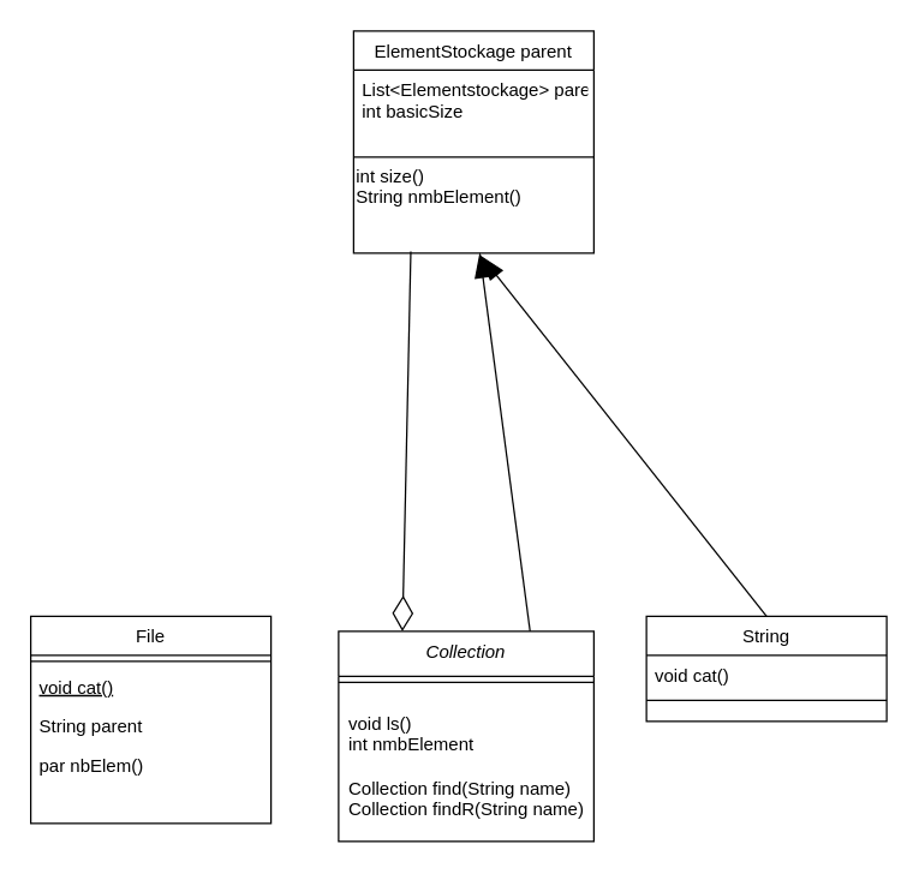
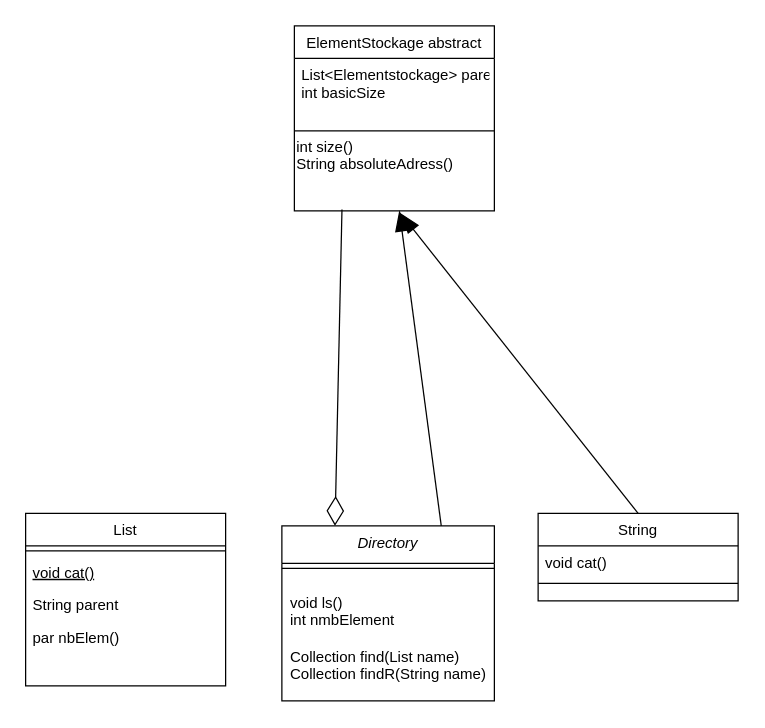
- <mxCell id="11" value="ElementStockage parent" style="swimlane;fontStyle=0;align=center;verticalAlign=top;childLayout=stackLayout;horizontal=1;startSize=26;horizontalStack=0;resizeParent=1;resizeLast=0;collapsible=1;marginBottom=0;rounded=0;shadow=0;strokeWidth=1;" vertex="1" parent="1"><mxGeometry x="235" y="20" width="160" height="148" as="geometry"><mxRectangle x="340" y="380" width="170" height="26" as="alternateBounds" /></mxGeometry></mxCell>
+ <mxCell id="11" value="ElementStockage abstract" style="swimlane;fontStyle=0;align=center;verticalAlign=top;childLayout=stackLayout;horizontal=1;startSize=26;horizontalStack=0;resizeParent=1;resizeLast=0;collapsible=1;marginBottom=0;rounded=0;shadow=0;strokeWidth=1;" vertex="1" parent="1"><mxGeometry x="235" y="20" width="160" height="148" as="geometry"><mxRectangle x="340" y="380" width="170" height="26" as="alternateBounds" /></mxGeometry></mxCell>
- <mxCell id="14" value="&lt;div align=&quot;left&quot;&gt;int size()&lt;br&gt;String nmbElement()&lt;/div&gt;&lt;div align=&quot;left&quot;&gt;&lt;br&gt;&lt;br&gt;&lt;/div&gt;" style="text;html=1;align=left;verticalAlign=middle;resizable=0;points=[];autosize=1;" vertex="1" parent="11"><mxGeometry y="88" width="160" height="60" as="geometry" /></mxCell>
+ <mxCell id="14" value="&lt;div align=&quot;left&quot;&gt;int size()&lt;br&gt;String absoluteAdress()&lt;/div&gt;&lt;div align=&quot;left&quot;&gt;&lt;br&gt;&lt;br&gt;&lt;/div&gt;" style="text;html=1;align=left;verticalAlign=middle;resizable=0;points=[];autosize=1;" vertex="1" parent="11"><mxGeometry y="88" width="160" height="60" as="geometry" /></mxCell>
- <mxCell id="6" value="File" style="swimlane;fontStyle=0;align=center;verticalAlign=top;childLayout=stackLayout;horizontal=1;startSize=26;horizontalStack=0;resizeParent=1;resizeLast=0;collapsible=1;marginBottom=0;rounded=0;shadow=0;strokeWidth=1;" parent="1" vertex="1"><mxGeometry x="20" y="410" width="160" height="138" as="geometry"><mxRectangle x="130" y="380" width="160" height="26" as="alternateBounds" /></mxGeometry></mxCell>
+ <mxCell id="6" value="List" style="swimlane;fontStyle=0;align=center;verticalAlign=top;childLayout=stackLayout;horizontal=1;startSize=26;horizontalStack=0;resizeParent=1;resizeLast=0;collapsible=1;marginBottom=0;rounded=0;shadow=0;strokeWidth=1;" parent="1" vertex="1"><mxGeometry x="20" y="410" width="160" height="138" as="geometry"><mxRectangle x="130" y="380" width="160" height="26" as="alternateBounds" /></mxGeometry></mxCell>
- <mxCell id="18" value="Collection" style="swimlane;fontStyle=2;align=center;verticalAlign=top;childLayout=stackLayout;horizontal=1;startSize=30;horizontalStack=0;resizeParent=1;resizeLast=0;collapsible=1;marginBottom=0;rounded=0;shadow=0;strokeWidth=1;" parent="1" vertex="1"><mxGeometry x="225" y="420" width="170" height="140" as="geometry"><mxRectangle x="230" y="140" width="160" height="26" as="alternateBounds" /></mxGeometry></mxCell>
+ <mxCell id="18" value="Directory" style="swimlane;fontStyle=2;align=center;verticalAlign=top;childLayout=stackLayout;horizontal=1;startSize=30;horizontalStack=0;resizeParent=1;resizeLast=0;collapsible=1;marginBottom=0;rounded=0;shadow=0;strokeWidth=1;" parent="1" vertex="1"><mxGeometry x="225" y="420" width="170" height="140" as="geometry"><mxRectangle x="230" y="140" width="160" height="26" as="alternateBounds" /></mxGeometry></mxCell>
- <mxCell id="15" value="&lt;div align=&quot;left&quot;&gt;void ls()&lt;/div&gt;&lt;div align=&quot;left&quot;&gt;int nmbElement&lt;br&gt;&lt;/div&gt;&lt;div&gt;&lt;br&gt;&lt;/div&gt;&lt;div&gt;Collection find(String name)&lt;/div&gt;&lt;div&gt;Collection findR(String name)&lt;br&gt;&lt;/div&gt;" style="text;html=1;align=left;verticalAlign=middle;resizable=0;points=[];autosize=1;" vertex="1" parent="1"><mxGeometry x="230" y="470" width="170" height="80" as="geometry" /></mxCell>
+ <mxCell id="15" value="&lt;div align=&quot;left&quot;&gt;void ls()&lt;/div&gt;&lt;div align=&quot;left&quot;&gt;int nmbElement&lt;br&gt;&lt;/div&gt;&lt;div&gt;&lt;br&gt;&lt;/div&gt;&lt;div&gt;Collection find(List name)&lt;/div&gt;&lt;div&gt;Collection findR(String name)&lt;br&gt;&lt;/div&gt;" style="text;html=1;align=left;verticalAlign=middle;resizable=0;points=[];autosize=1;" vertex="1" parent="1"><mxGeometry x="230" y="470" width="170" height="80" as="geometry" /></mxCell>
